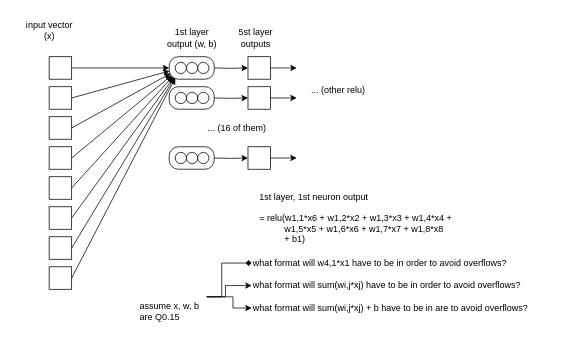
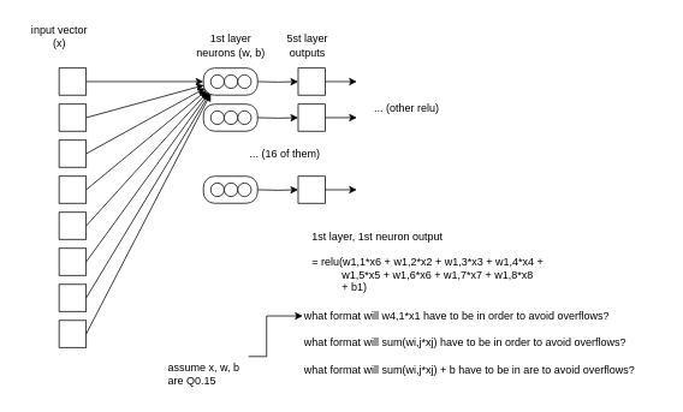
- <mxCell id="12" value="1st layer&lt;br&gt;output (w, b)" style="text;html=1;align=center;verticalAlign=middle;resizable=0;points=[];autosize=1;strokeColor=none;fillColor=none;" parent="1" vertex="1"><mxGeometry x="205" y="30" width="100" height="40" as="geometry" /></mxCell>
+ <mxCell id="12" value="1st layer&lt;br&gt;neurons (w, b)" style="text;html=1;align=center;verticalAlign=middle;resizable=0;points=[];autosize=1;strokeColor=none;fillColor=none;" parent="1" vertex="1"><mxGeometry x="205" y="30" width="100" height="40" as="geometry" /></mxCell>
- <mxCell id="33" value="" style="edgeStyle=orthogonalEdgeStyle;rounded=0;orthogonalLoop=1;jettySize=auto;html=1;endArrow=diamond;" parent="1" source="34" target="35" edge="1"><mxGeometry relative="1" as="geometry"><Array as="points"><mxPoint x="295" y="395" /><mxPoint x="295" y="350" /></Array></mxGeometry></mxCell>
+ <mxCell id="33" value="" style="edgeStyle=orthogonalEdgeStyle;rounded=0;orthogonalLoop=1;jettySize=auto;html=1;" parent="1" source="34" target="35" edge="1"><mxGeometry relative="1" as="geometry"><Array as="points"><mxPoint x="295" y="395" /><mxPoint x="295" y="350" /></Array></mxGeometry></mxCell>
- <mxCell id="37" value="" style="edgeStyle=orthogonalEdgeStyle;rounded=0;orthogonalLoop=1;jettySize=auto;html=1;" parent="1" source="34" target="36" edge="1"><mxGeometry relative="1" as="geometry"><mxPoint x="285" y="405" as="sourcePoint" /><mxPoint x="320" y="360" as="targetPoint" /><Array as="points"><mxPoint x="300" y="395" /><mxPoint x="300" y="380" /></Array></mxGeometry></mxCell>
- <mxCell id="39" value="" style="edgeStyle=orthogonalEdgeStyle;rounded=0;orthogonalLoop=1;jettySize=auto;html=1;" parent="1" source="34" target="38" edge="1"><mxGeometry relative="1" as="geometry"><mxPoint x="285" y="405" as="sourcePoint" /><mxPoint x="345" y="390" as="targetPoint" /><Array as="points"><mxPoint x="310" y="395" /><mxPoint x="310" y="410" /></Array></mxGeometry></mxCell>
